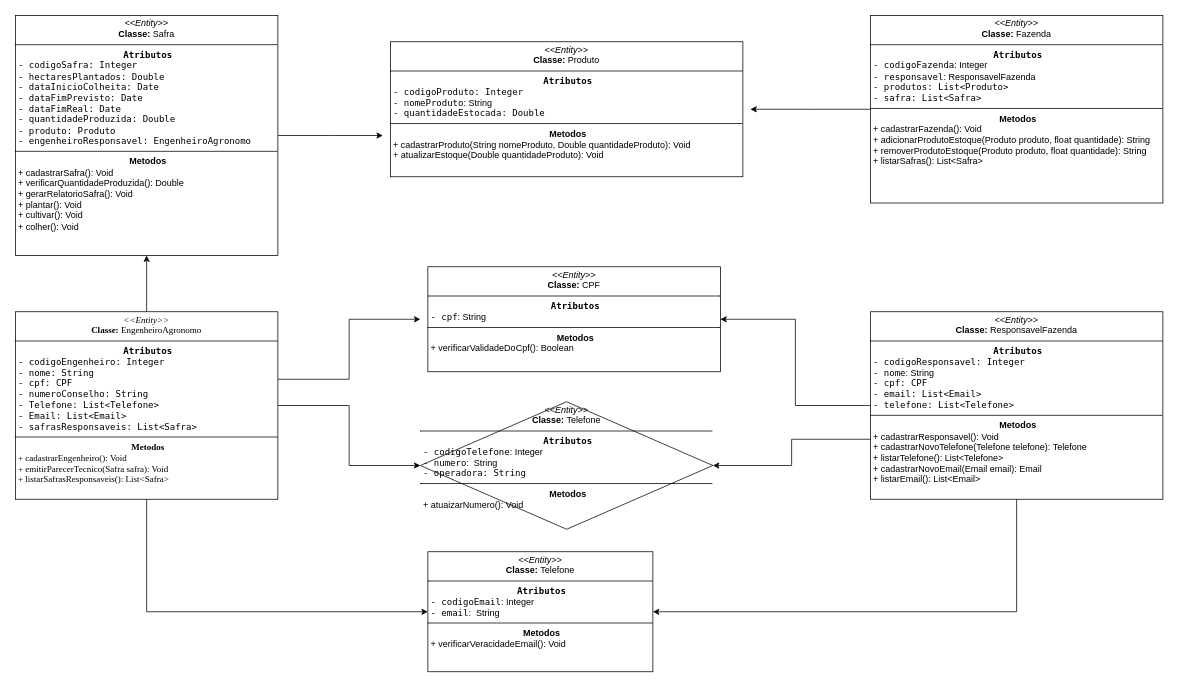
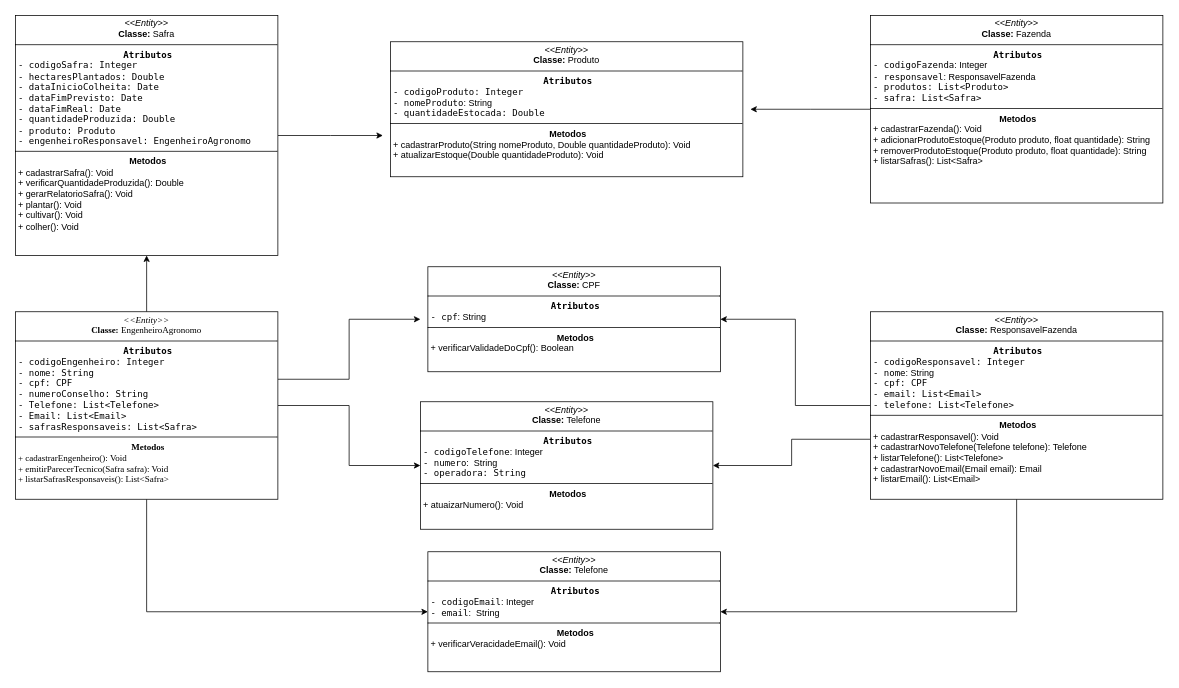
- <mxCell id="16" value="&lt;p style=&quot;margin:0px;margin-top:4px;text-align:center;&quot;&gt;&lt;i&gt;&amp;lt;&amp;lt;Entity&amp;gt;&amp;gt;&lt;/i&gt;&lt;br&gt;&lt;b&gt;Classe: &lt;/b&gt;Telefone&lt;br&gt;&lt;/p&gt;&lt;hr size=&quot;1&quot; style=&quot;border-style:solid;&quot;&gt;&lt;p align=&quot;center&quot; style=&quot;margin:0px;margin-left:4px;&quot;&gt;&lt;font style=&quot;font-size: 12px;&quot;&gt;&lt;code&gt;&lt;b&gt;Atributos&lt;br&gt;&lt;/b&gt;&lt;/code&gt;&lt;/font&gt;&lt;/p&gt;&lt;p style=&quot;margin:0px;margin-left:4px;&quot;&gt;&lt;font style=&quot;font-size: 12px;&quot;&gt;&lt;code&gt;- codigoTelefone&lt;/code&gt;: Integer&lt;/font&gt;&lt;/p&gt;&lt;p style=&quot;margin:0px;margin-left:4px;&quot;&gt;&lt;font style=&quot;font-size: 12px;&quot;&gt;&lt;code&gt;- numero&lt;/code&gt;:&amp;nbsp; String&lt;br&gt;&lt;/font&gt;&lt;/p&gt;&lt;p style=&quot;margin:0px;margin-left:4px;&quot;&gt;&lt;font style=&quot;font-size: 12px;&quot;&gt;&lt;code&gt;- operadora: String&lt;br&gt;&lt;/code&gt;&lt;/font&gt;&lt;/p&gt;&lt;hr size=&quot;1&quot; style=&quot;border-style:solid;&quot;&gt;&lt;p align=&quot;center&quot; style=&quot;margin:0px;margin-left:4px;&quot;&gt;&lt;font style=&quot;font-size: 12px;&quot;&gt;&lt;b&gt;Metodos&lt;/b&gt;&lt;br&gt;&lt;/font&gt;&lt;/p&gt;&lt;p style=&quot;margin:0px;margin-left:4px;&quot;&gt;&lt;font style=&quot;font-size: 12px;&quot;&gt;+ atuaizarNumero(): Void&lt;/font&gt;&lt;/p&gt;" style="rhombus;verticalAlign=top;align=left;overflow=fill;html=1;whiteSpace=wrap;" vertex="1" parent="1"><mxGeometry x="560" y="535" width="390" height="170" as="geometry" /></mxCell>
+ <mxCell id="16" value="&lt;p style=&quot;margin:0px;margin-top:4px;text-align:center;&quot;&gt;&lt;i&gt;&amp;lt;&amp;lt;Entity&amp;gt;&amp;gt;&lt;/i&gt;&lt;br&gt;&lt;b&gt;Classe: &lt;/b&gt;Telefone&lt;br&gt;&lt;/p&gt;&lt;hr size=&quot;1&quot; style=&quot;border-style:solid;&quot;&gt;&lt;p align=&quot;center&quot; style=&quot;margin:0px;margin-left:4px;&quot;&gt;&lt;font style=&quot;font-size: 12px;&quot;&gt;&lt;code&gt;&lt;b&gt;Atributos&lt;br&gt;&lt;/b&gt;&lt;/code&gt;&lt;/font&gt;&lt;/p&gt;&lt;p style=&quot;margin:0px;margin-left:4px;&quot;&gt;&lt;font style=&quot;font-size: 12px;&quot;&gt;&lt;code&gt;- codigoTelefone&lt;/code&gt;: Integer&lt;/font&gt;&lt;/p&gt;&lt;p style=&quot;margin:0px;margin-left:4px;&quot;&gt;&lt;font style=&quot;font-size: 12px;&quot;&gt;&lt;code&gt;- numero&lt;/code&gt;:&amp;nbsp; String&lt;br&gt;&lt;/font&gt;&lt;/p&gt;&lt;p style=&quot;margin:0px;margin-left:4px;&quot;&gt;&lt;font style=&quot;font-size: 12px;&quot;&gt;&lt;code&gt;- operadora: String&lt;br&gt;&lt;/code&gt;&lt;/font&gt;&lt;/p&gt;&lt;hr size=&quot;1&quot; style=&quot;border-style:solid;&quot;&gt;&lt;p align=&quot;center&quot; style=&quot;margin:0px;margin-left:4px;&quot;&gt;&lt;font style=&quot;font-size: 12px;&quot;&gt;&lt;b&gt;Metodos&lt;/b&gt;&lt;br&gt;&lt;/font&gt;&lt;/p&gt;&lt;p style=&quot;margin:0px;margin-left:4px;&quot;&gt;&lt;font style=&quot;font-size: 12px;&quot;&gt;+ atuaizarNumero(): Void&lt;/font&gt;&lt;/p&gt;" style="verticalAlign=top;align=left;overflow=fill;html=1;whiteSpace=wrap;" vertex="1" parent="1"><mxGeometry x="560" y="535" width="390" height="170" as="geometry" /></mxCell>
- <mxCell id="18" value="&lt;p style=&quot;margin:0px;margin-top:4px;text-align:center;&quot;&gt;&lt;i&gt;&amp;lt;&amp;lt;Entity&amp;gt;&amp;gt;&lt;/i&gt;&lt;br&gt;&lt;b&gt;Classe: &lt;/b&gt;Telefone&lt;br&gt;&lt;/p&gt;&lt;hr size=&quot;1&quot; style=&quot;border-style:solid;&quot;&gt;&lt;p align=&quot;center&quot; style=&quot;margin:0px;margin-left:4px;&quot;&gt;&lt;font style=&quot;font-size: 12px;&quot;&gt;&lt;code&gt;&lt;b&gt;Atributos&lt;br&gt;&lt;/b&gt;&lt;/code&gt;&lt;/font&gt;&lt;/p&gt;&lt;p style=&quot;margin:0px;margin-left:4px;&quot;&gt;&lt;font style=&quot;font-size: 12px;&quot;&gt;&lt;code&gt;- codigoEmail&lt;/code&gt;: Integer&lt;/font&gt;&lt;/p&gt;&lt;p style=&quot;margin:0px;margin-left:4px;&quot;&gt;&lt;font style=&quot;font-size: 12px;&quot;&gt;&lt;code&gt;- email&lt;/code&gt;:&amp;nbsp; String&lt;br&gt;&lt;/font&gt;&lt;/p&gt;&lt;hr size=&quot;1&quot; style=&quot;border-style:solid;&quot;&gt;&lt;p align=&quot;center&quot; style=&quot;margin:0px;margin-left:4px;&quot;&gt;&lt;font style=&quot;font-size: 12px;&quot;&gt;&lt;b&gt;Metodos&lt;/b&gt;&lt;br&gt;&lt;/font&gt;&lt;/p&gt;&lt;p style=&quot;margin:0px;margin-left:4px;&quot;&gt;&lt;font style=&quot;font-size: 12px;&quot;&gt;+ verificarVeracidadeEmail(): Void&lt;/font&gt;&lt;/p&gt;" style="verticalAlign=top;align=left;overflow=fill;html=1;whiteSpace=wrap;" vertex="1" parent="1"><mxGeometry x="570" y="735" width="300" height="160" as="geometry" /></mxCell>
+ <mxCell id="18" value="&lt;p style=&quot;margin:0px;margin-top:4px;text-align:center;&quot;&gt;&lt;i&gt;&amp;lt;&amp;lt;Entity&amp;gt;&amp;gt;&lt;/i&gt;&lt;br&gt;&lt;b&gt;Classe: &lt;/b&gt;Telefone&lt;br&gt;&lt;/p&gt;&lt;hr size=&quot;1&quot; style=&quot;border-style:solid;&quot;&gt;&lt;p align=&quot;center&quot; style=&quot;margin:0px;margin-left:4px;&quot;&gt;&lt;font style=&quot;font-size: 12px;&quot;&gt;&lt;code&gt;&lt;b&gt;Atributos&lt;br&gt;&lt;/b&gt;&lt;/code&gt;&lt;/font&gt;&lt;/p&gt;&lt;p style=&quot;margin:0px;margin-left:4px;&quot;&gt;&lt;font style=&quot;font-size: 12px;&quot;&gt;&lt;code&gt;- codigoEmail&lt;/code&gt;: Integer&lt;/font&gt;&lt;/p&gt;&lt;p style=&quot;margin:0px;margin-left:4px;&quot;&gt;&lt;font style=&quot;font-size: 12px;&quot;&gt;&lt;code&gt;- email&lt;/code&gt;:&amp;nbsp; String&lt;br&gt;&lt;/font&gt;&lt;/p&gt;&lt;hr size=&quot;1&quot; style=&quot;border-style:solid;&quot;&gt;&lt;p align=&quot;center&quot; style=&quot;margin:0px;margin-left:4px;&quot;&gt;&lt;font style=&quot;font-size: 12px;&quot;&gt;&lt;b&gt;Metodos&lt;/b&gt;&lt;br&gt;&lt;/font&gt;&lt;/p&gt;&lt;p style=&quot;margin:0px;margin-left:4px;&quot;&gt;&lt;font style=&quot;font-size: 12px;&quot;&gt;+ verificarVeracidadeEmail(): Void&lt;/font&gt;&lt;/p&gt;" style="verticalAlign=top;align=left;overflow=fill;html=1;whiteSpace=wrap;" vertex="1" parent="1"><mxGeometry x="570" y="735" width="390" height="160" as="geometry" /></mxCell>
